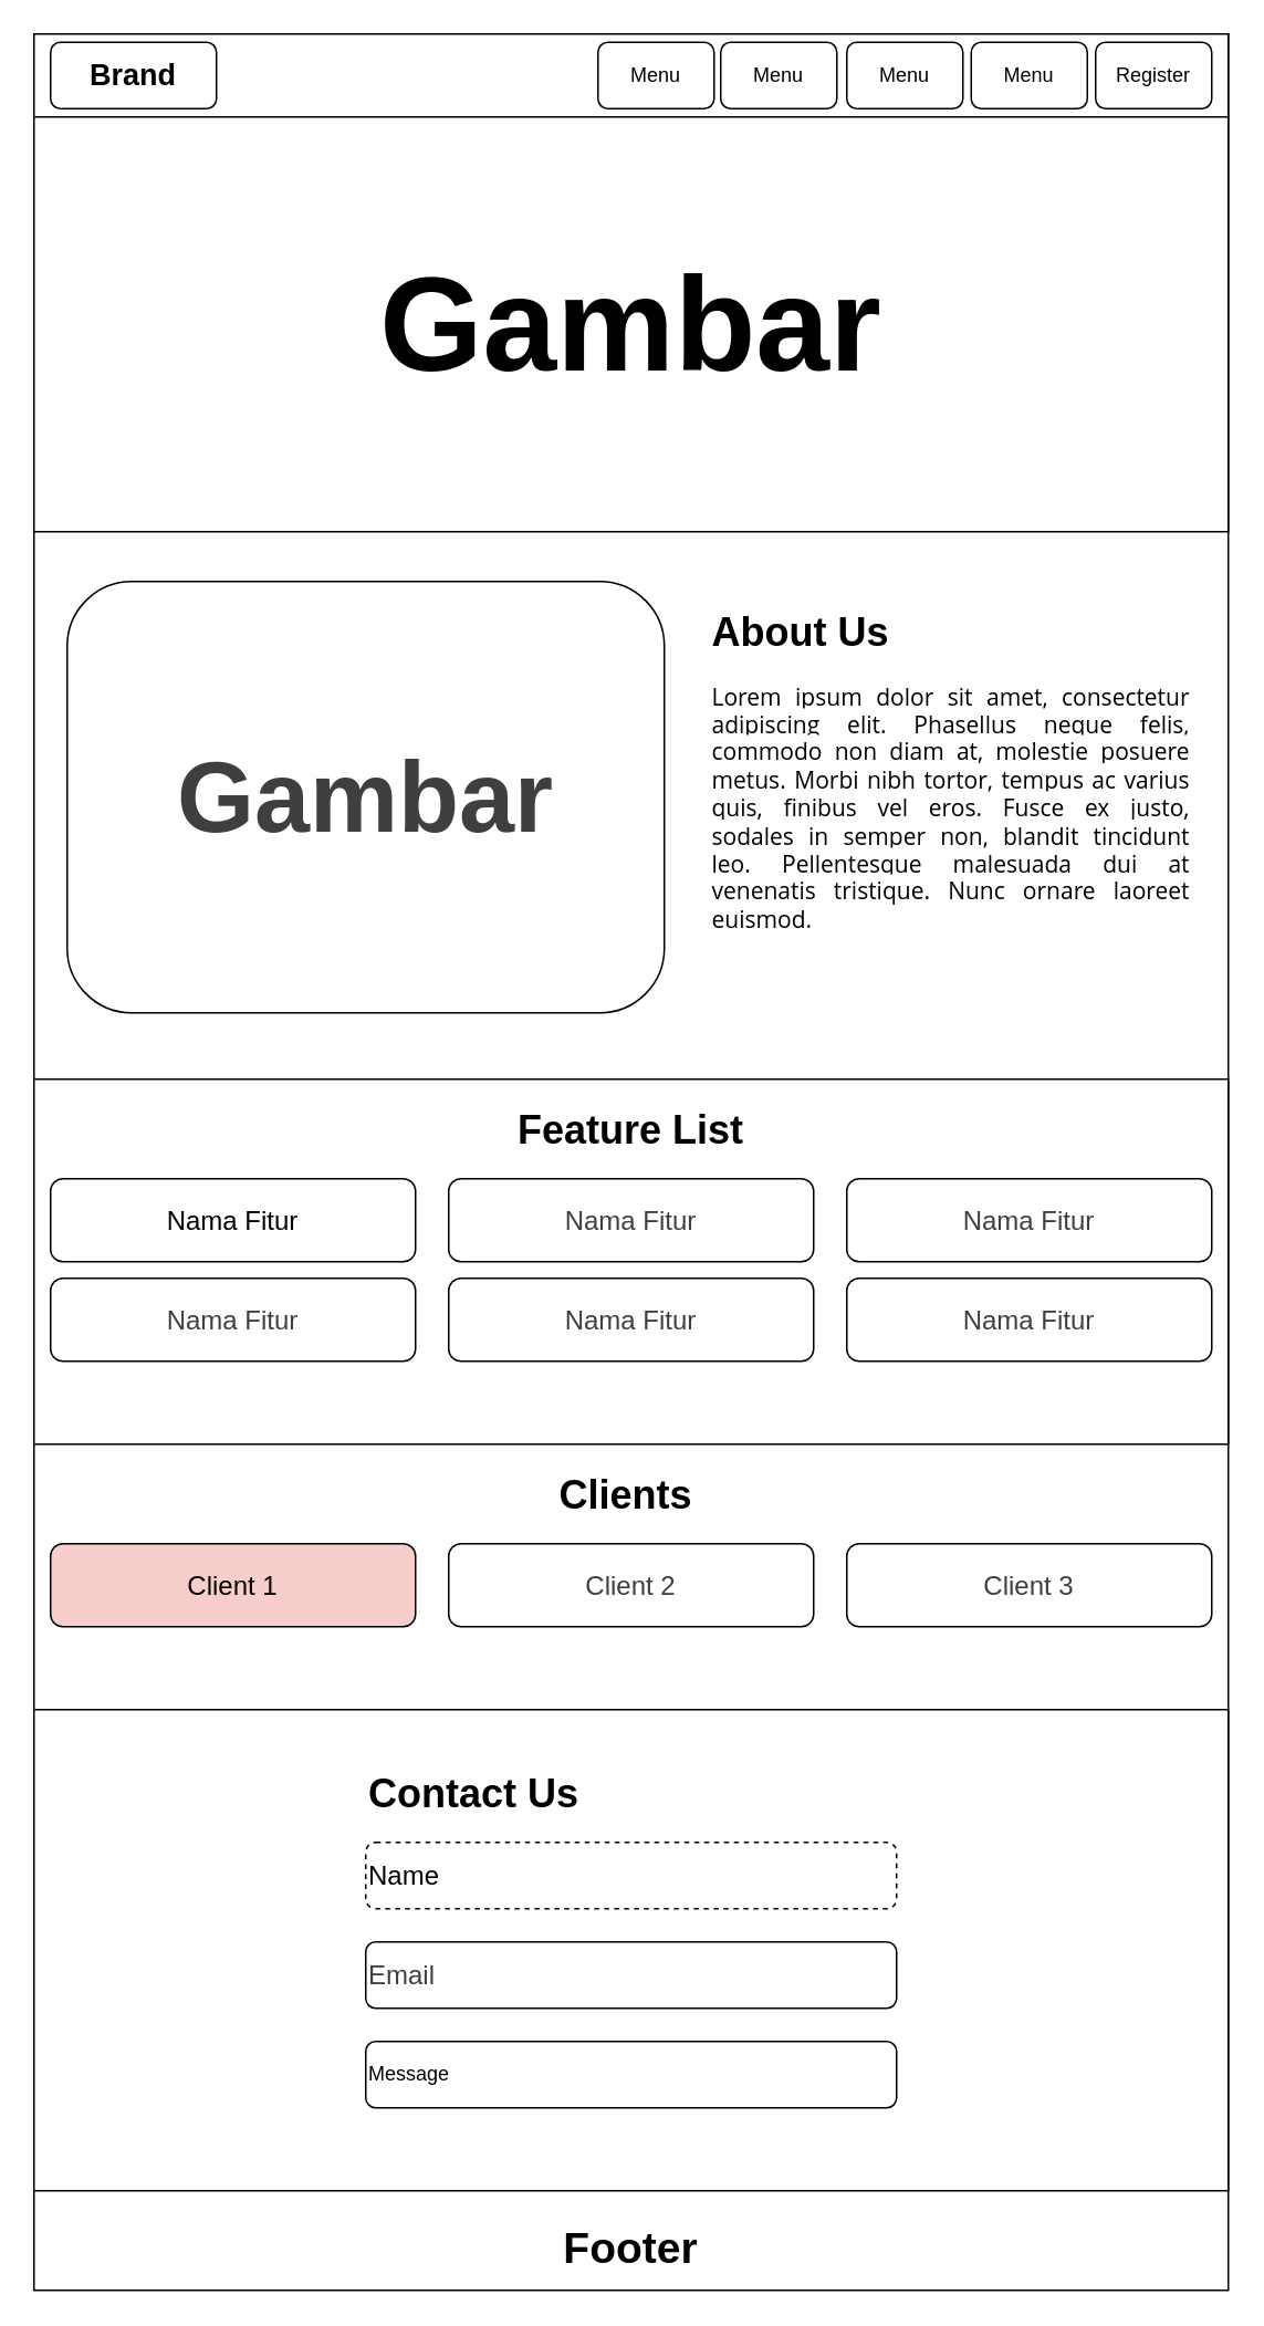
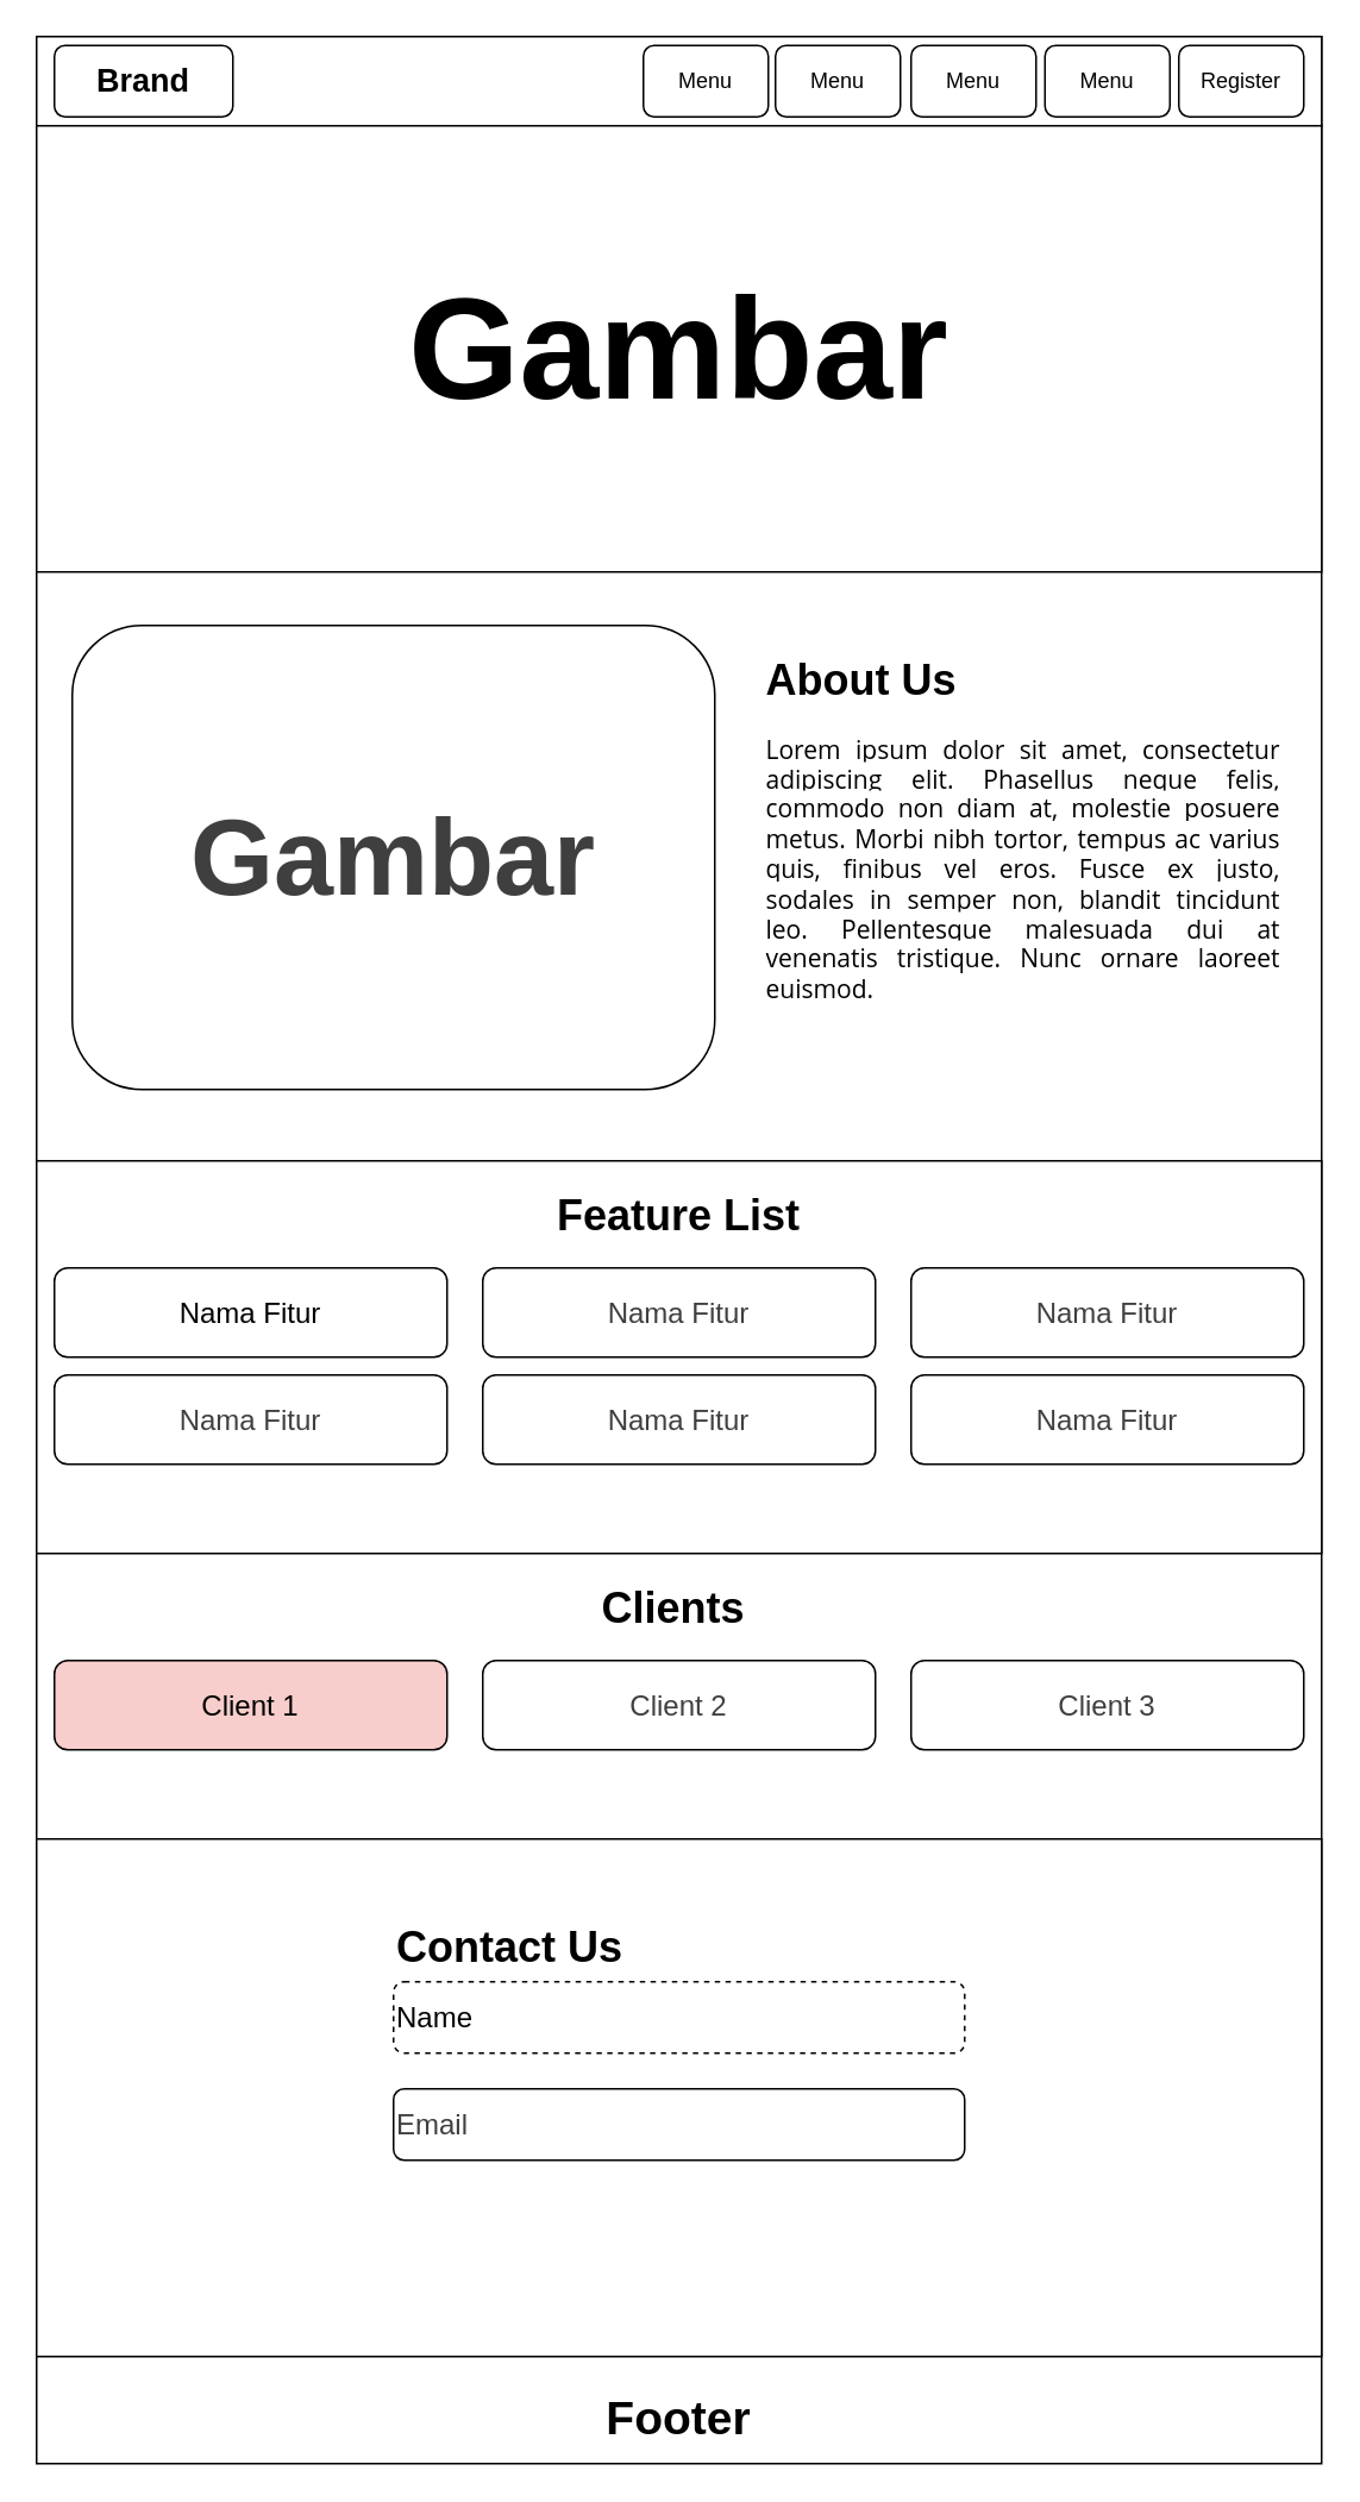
- <mxCell id="27" value="&lt;h1 style=&quot;margin-top: 0px;&quot;&gt;Contact Us&lt;/h1&gt;" style="text;html=1;whiteSpace=wrap;overflow=hidden;rounded=0;" vertex="1" parent="1"><mxGeometry x="220" y="1060" width="140" height="40" as="geometry" /></mxCell>
+ <mxCell id="27" value="&lt;h1 style=&quot;margin-top: 0px;&quot;&gt;Contact Us&lt;/h1&gt;" style="text;html=1;whiteSpace=wrap;overflow=hidden;rounded=0;" vertex="1" parent="1"><mxGeometry x="220" y="1070" width="140" height="40" as="geometry" /></mxCell>
- <mxCell id="29" value="Message" style="rounded=1;whiteSpace=wrap;html=1;align=left;" vertex="1" parent="1"><mxGeometry x="220" y="1230" width="320" height="40" as="geometry" /></mxCell>
